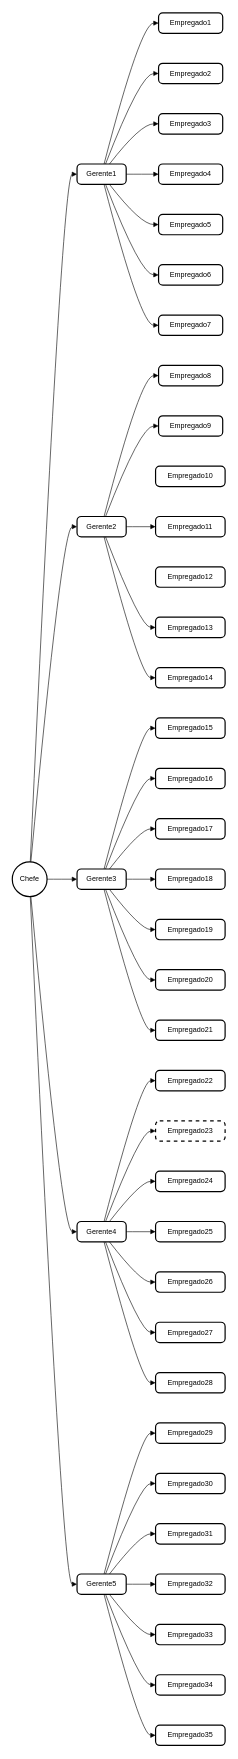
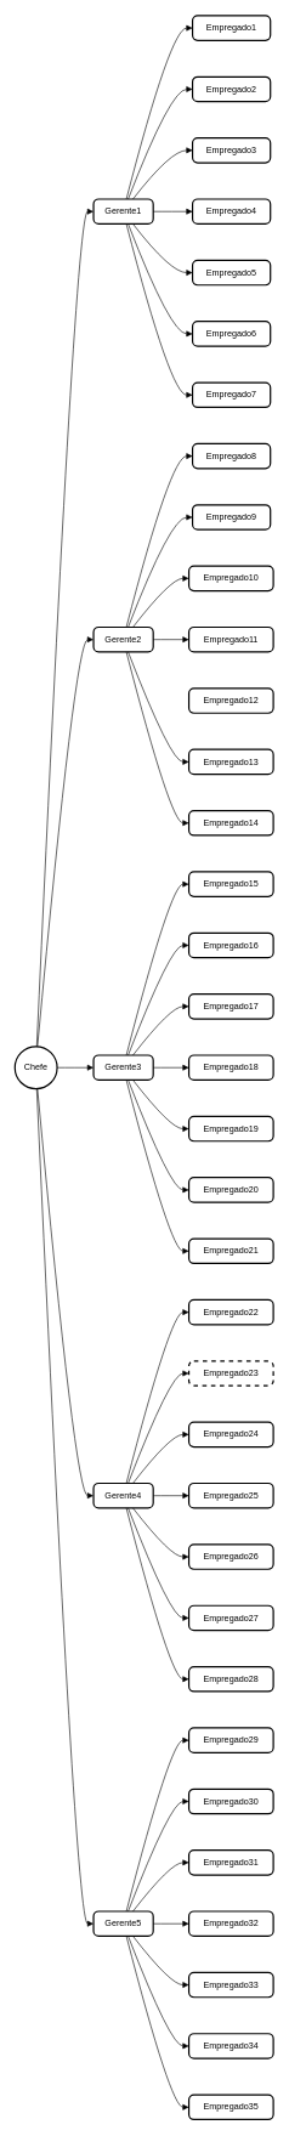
+ <mxCell id="57" value="" style="curved=1;startArrow=none;endArrow=block;exitX=0.66;exitY=0;entryX=0;entryY=0.5;" edge="1" parent="1" source="4" target="17"><mxGeometry relative="1" as="geometry"><Array as="points"><mxPoint x="234" y="793" /></Array></mxGeometry></mxCell>
